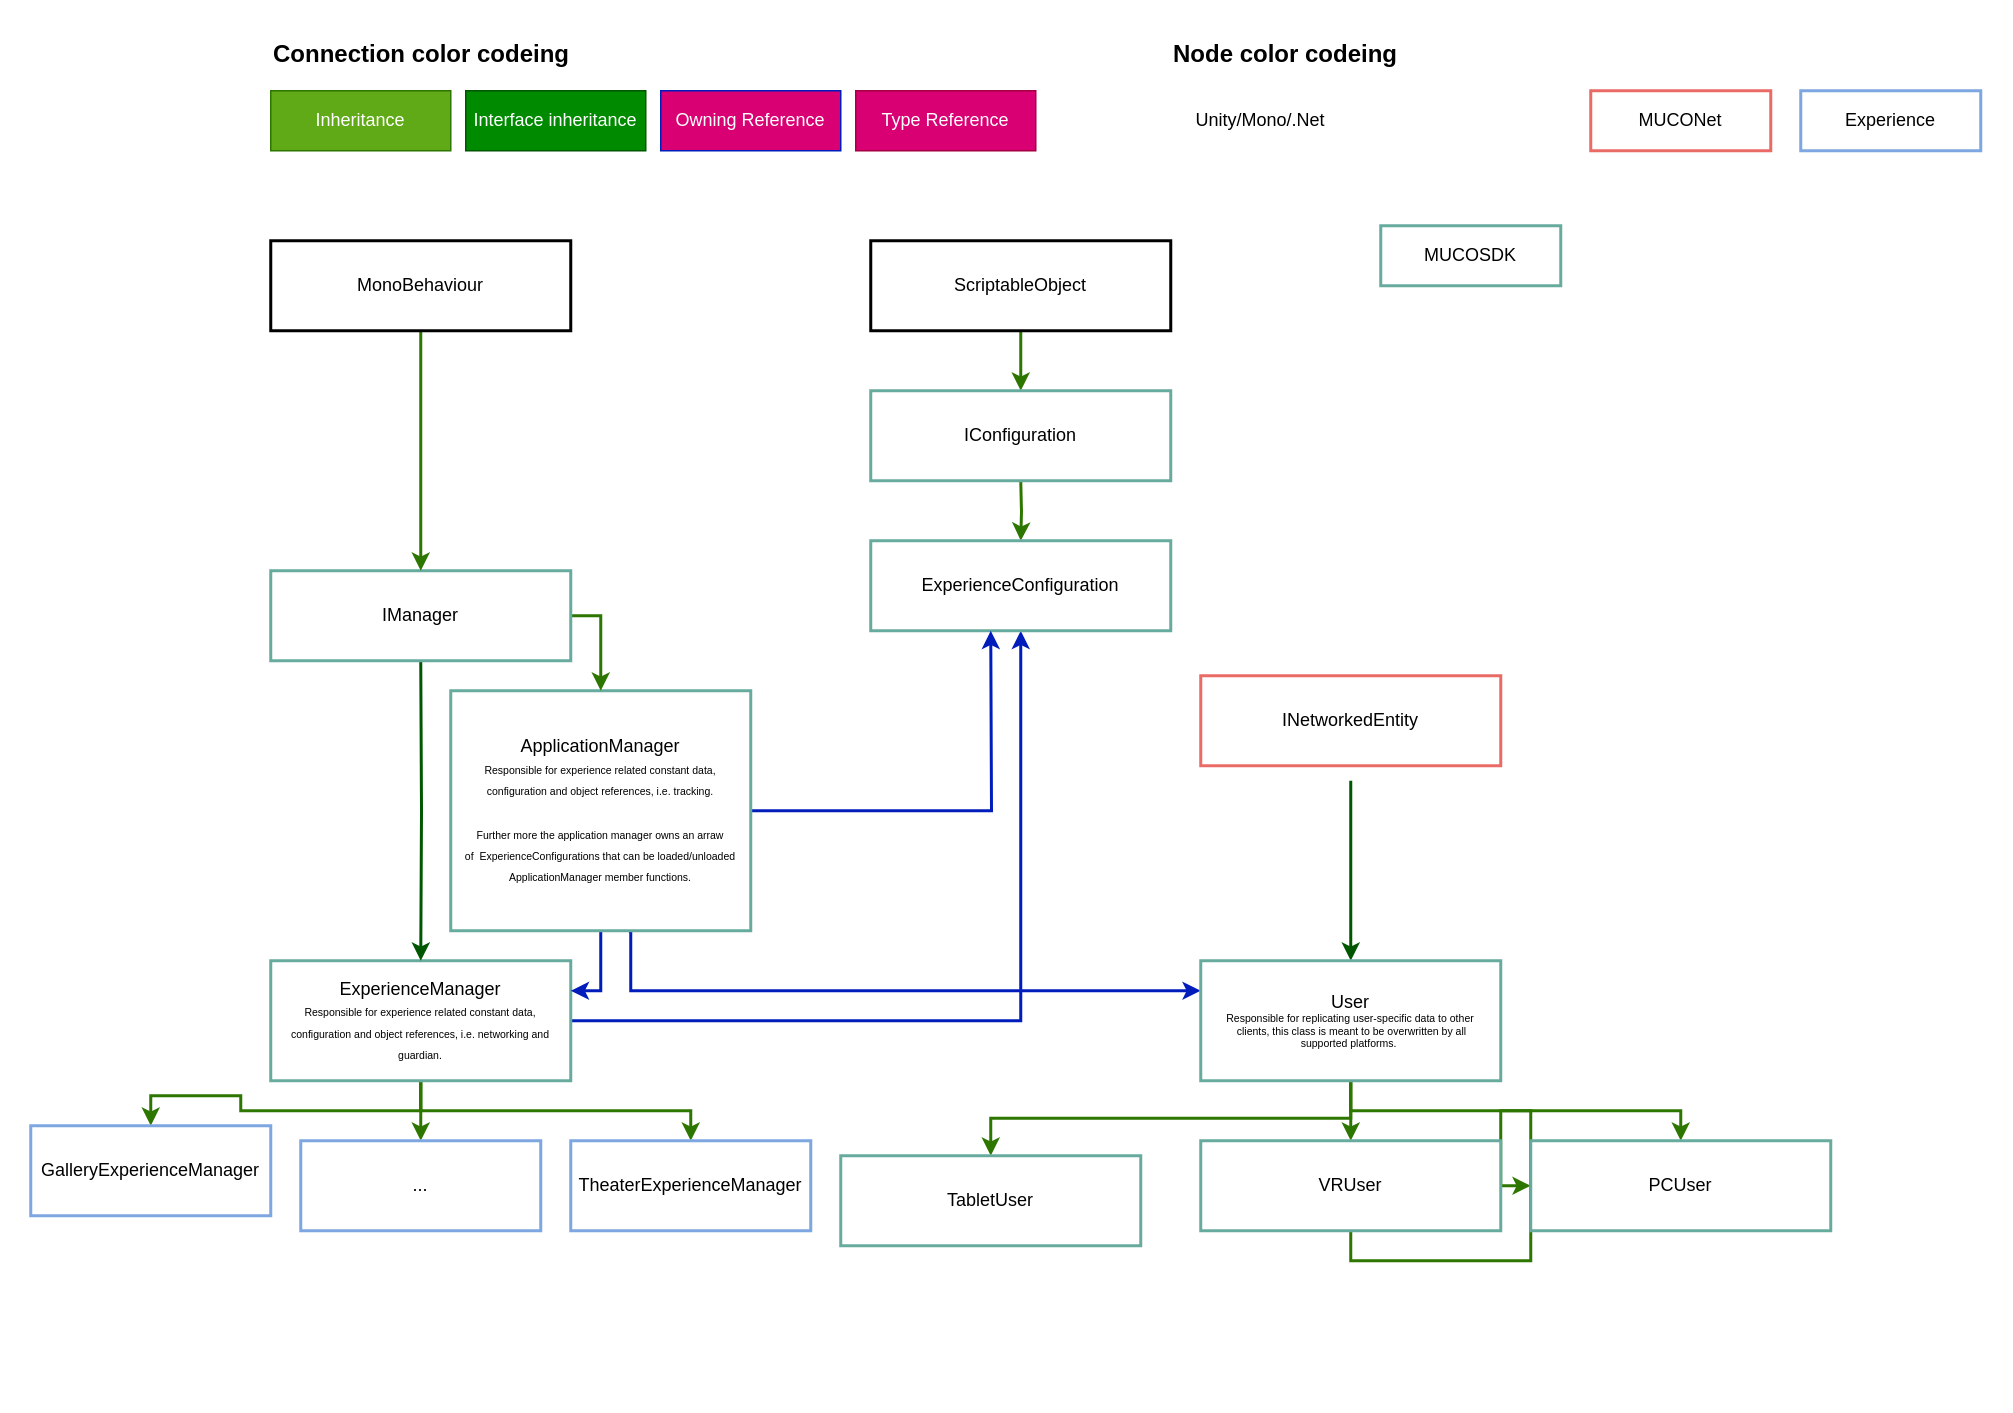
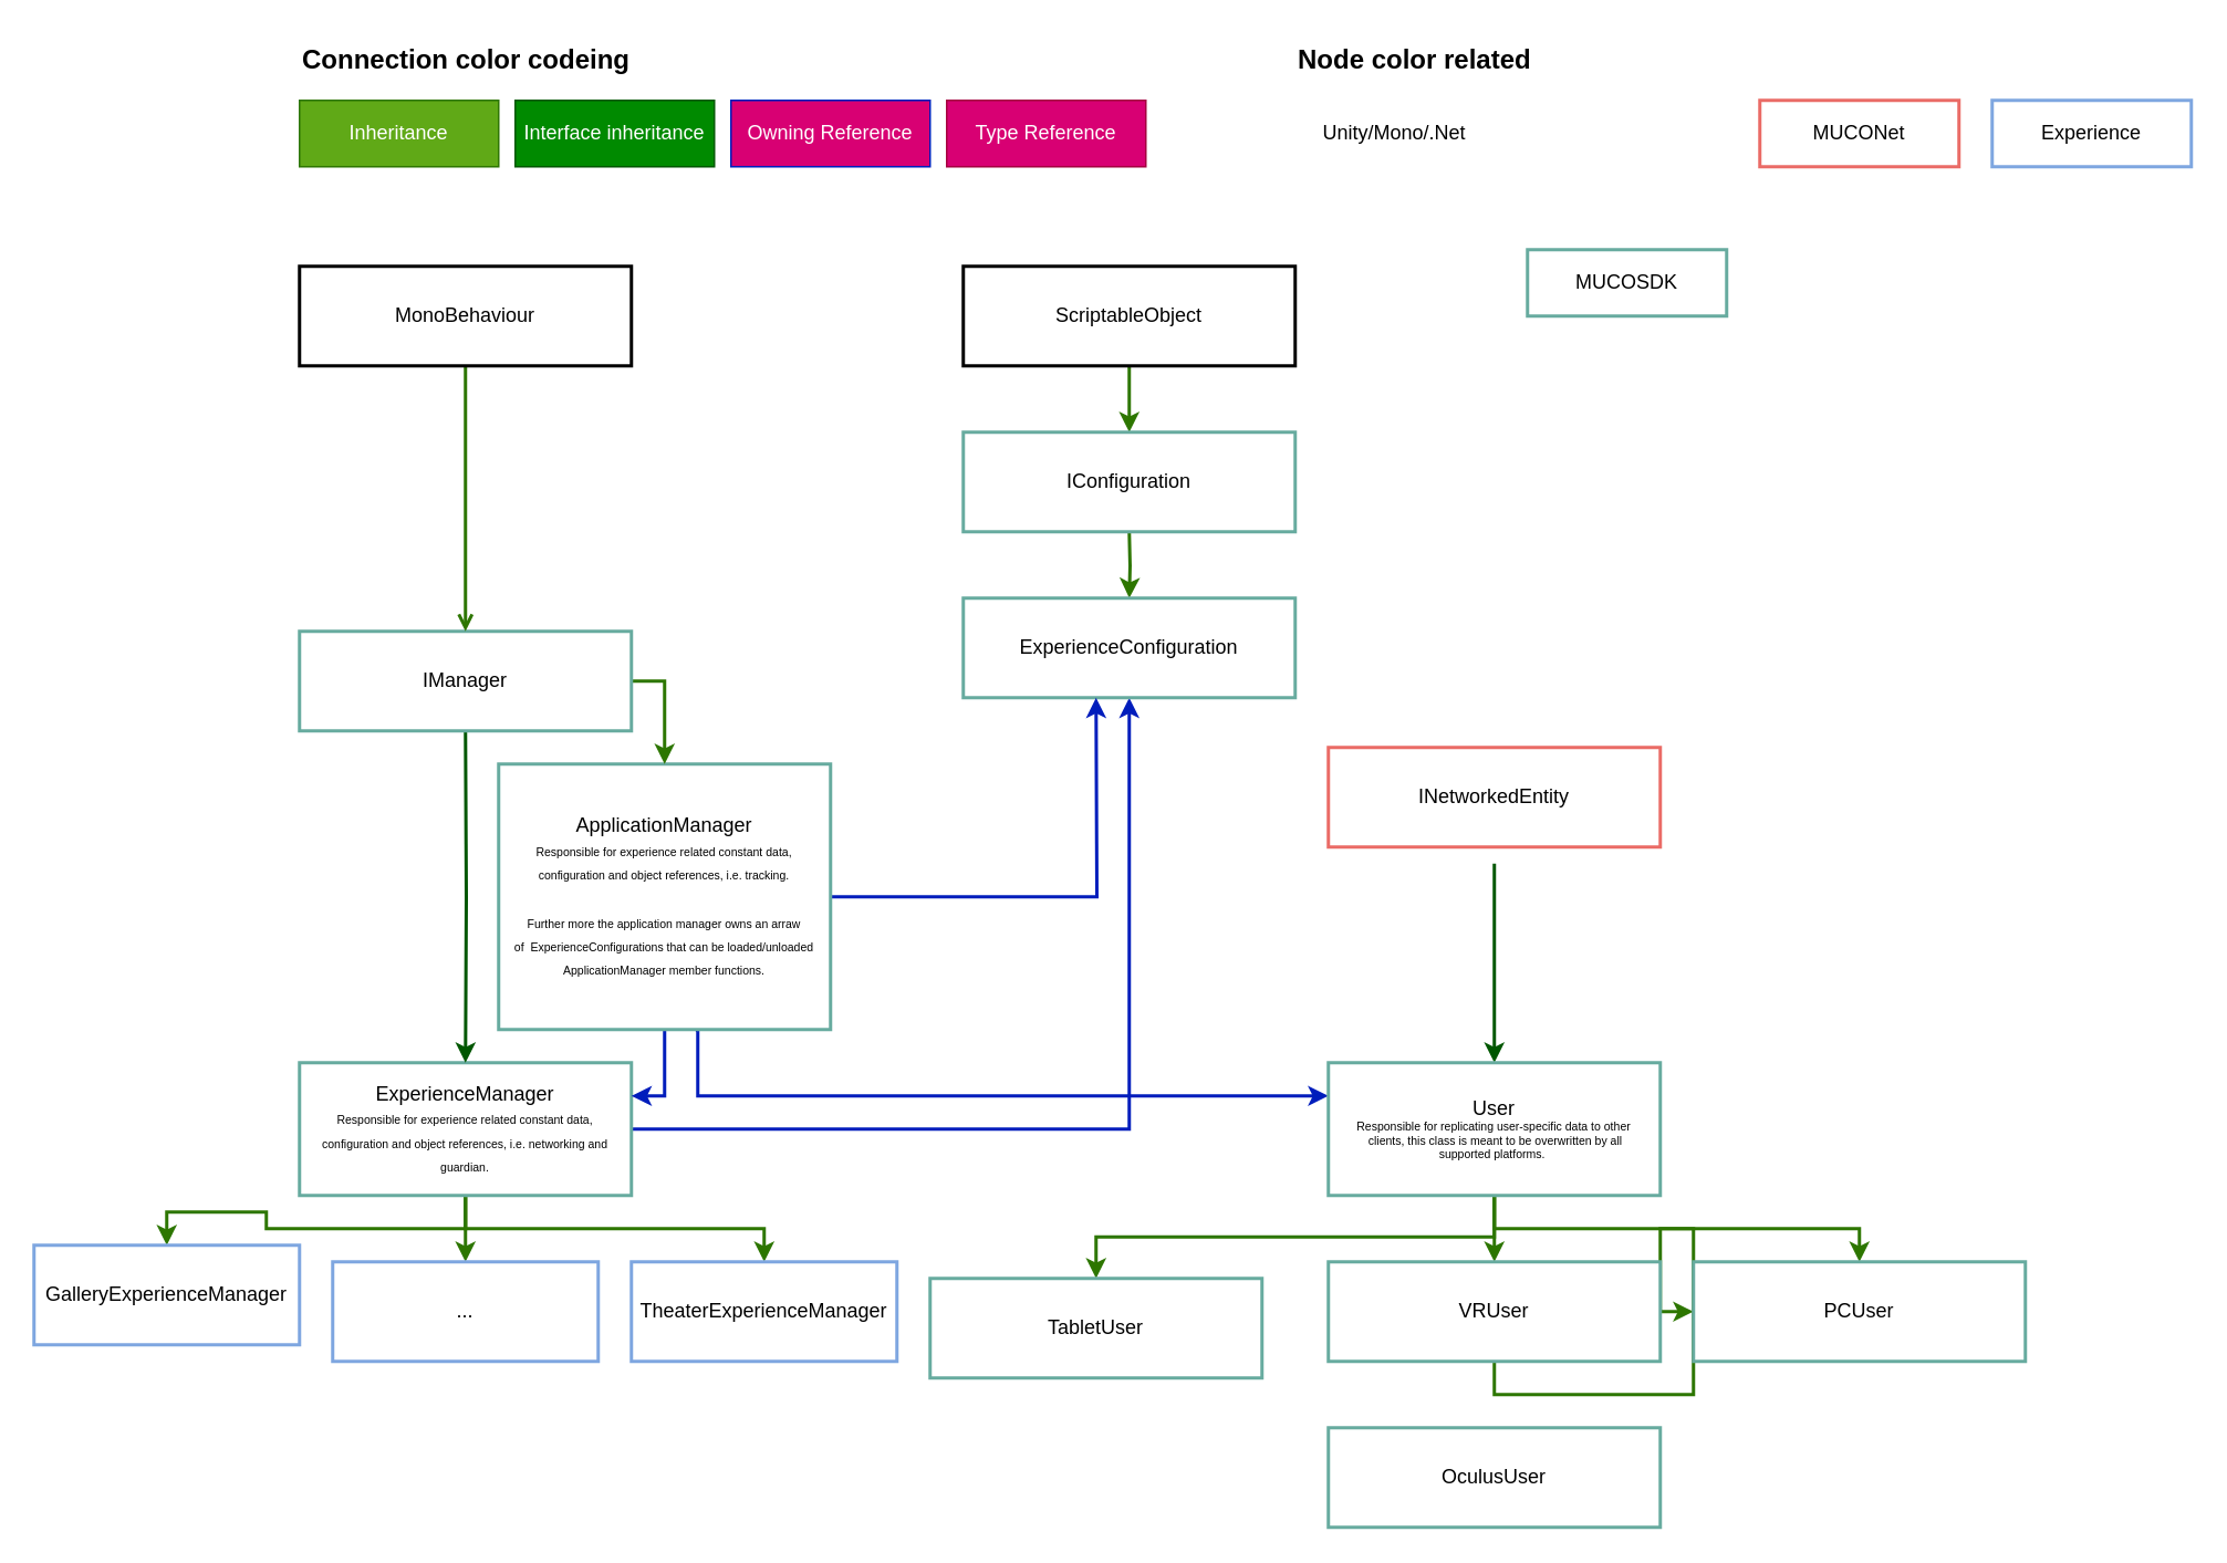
- <mxCell id="19" value="&lt;b&gt;&lt;font style=&quot;font-size: 16px&quot;&gt;Node color codeing&lt;/font&gt;&lt;/b&gt;" style="text;html=1;strokeColor=none;fillColor=none;align=left;verticalAlign=middle;whiteSpace=wrap;rounded=0;shadow=0;glass=0;sketch=0;fontSize=7;" vertex="1" parent="1"><mxGeometry x="780" y="20" width="200" height="30" as="geometry" /></mxCell>
+ <mxCell id="19" value="&lt;b&gt;&lt;font style=&quot;font-size: 16px&quot;&gt;Node color related&lt;/font&gt;&lt;/b&gt;" style="text;html=1;strokeColor=none;fillColor=none;align=left;verticalAlign=middle;whiteSpace=wrap;rounded=0;shadow=0;glass=0;sketch=0;fontSize=7;" vertex="1" parent="1"><mxGeometry x="780" y="20" width="200" height="30" as="geometry" /></mxCell>
- <mxCell id="43" style="edgeStyle=orthogonalEdgeStyle;rounded=0;orthogonalLoop=1;jettySize=auto;html=1;fontSize=12;strokeWidth=2;fillColor=#60a917;strokeColor=#2D7600;" edge="1" parent="1" source="44" target="29"><mxGeometry relative="1" as="geometry" /></mxCell>
+ <mxCell id="43" style="edgeStyle=orthogonalEdgeStyle;rounded=0;orthogonalLoop=1;jettySize=auto;html=1;fontSize=12;strokeWidth=2;fillColor=#60a917;strokeColor=#2D7600;endArrow=open;" edge="1" parent="1" source="44" target="29"><mxGeometry relative="1" as="geometry" /></mxCell>
+ <mxCell id="38" value="&lt;span style=&quot;font-size: 12px&quot;&gt;OculusUser&lt;br&gt;&lt;/span&gt;" style="rounded=0;whiteSpace=wrap;html=1;fontSize=7;strokeColor=#67AB9F;strokeWidth=2;" vertex="1" parent="1"><mxGeometry x="800" y="860" width="200" height="60" as="geometry" /></mxCell>
